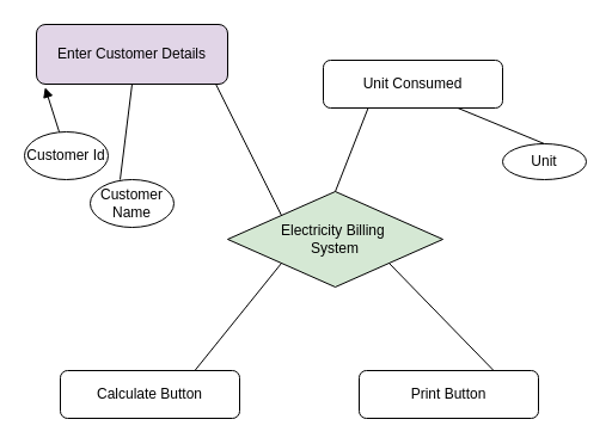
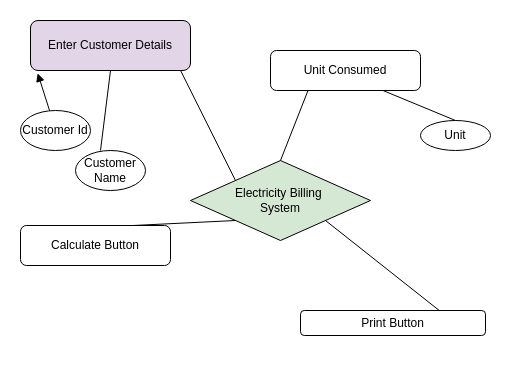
- <mxCell id="4" value="Calculate Button" style="rounded=1;whiteSpace=wrap;html=1;" parent="1" vertex="1"><mxGeometry x="50" y="310" width="150" height="40" as="geometry" /></mxCell>
+ <mxCell id="4" value="Calculate Button" style="rounded=1;whiteSpace=wrap;html=1;" parent="1" vertex="1"><mxGeometry x="20" y="225" width="150" height="40" as="geometry" /></mxCell>
- <mxCell id="6" value="Print Button" style="rounded=1;whiteSpace=wrap;html=1;" parent="1" vertex="1"><mxGeometry x="300" y="310" width="150" height="40" as="geometry" /></mxCell>
+ <mxCell id="6" value="Print Button" style="rounded=1;whiteSpace=wrap;html=1;" parent="1" vertex="1"><mxGeometry x="300" y="310" width="185" height="25" as="geometry" /></mxCell>
